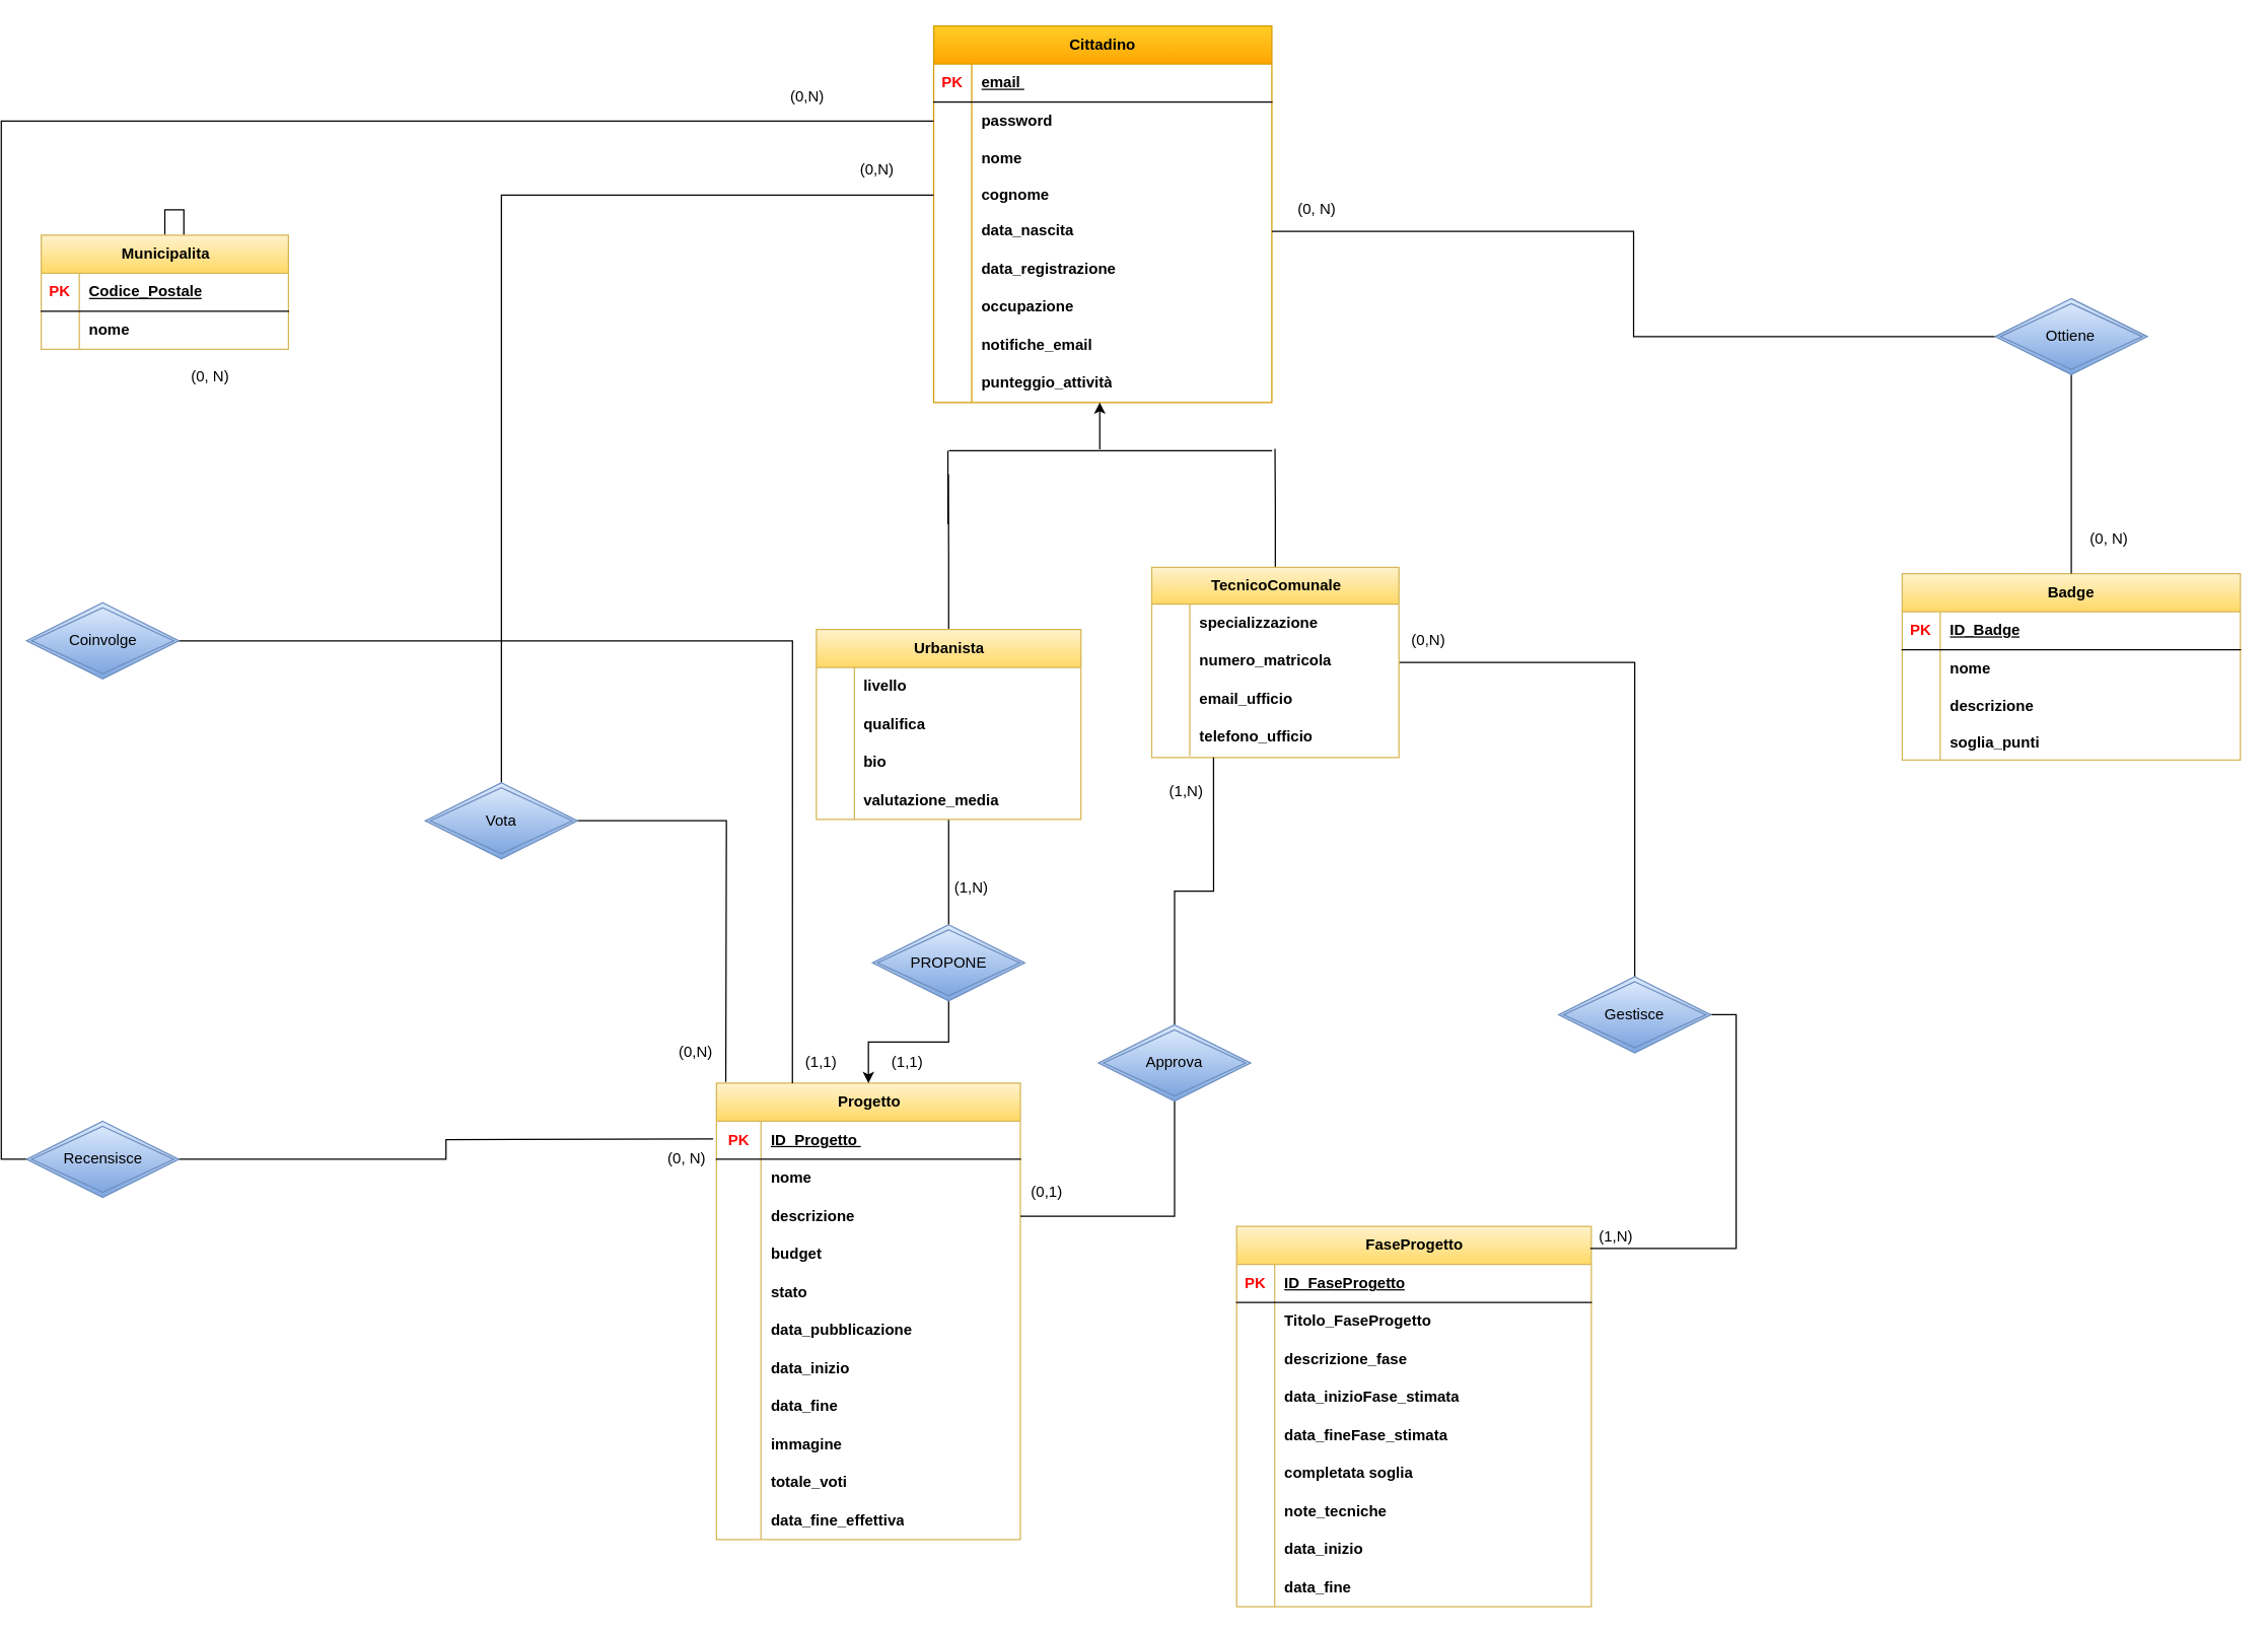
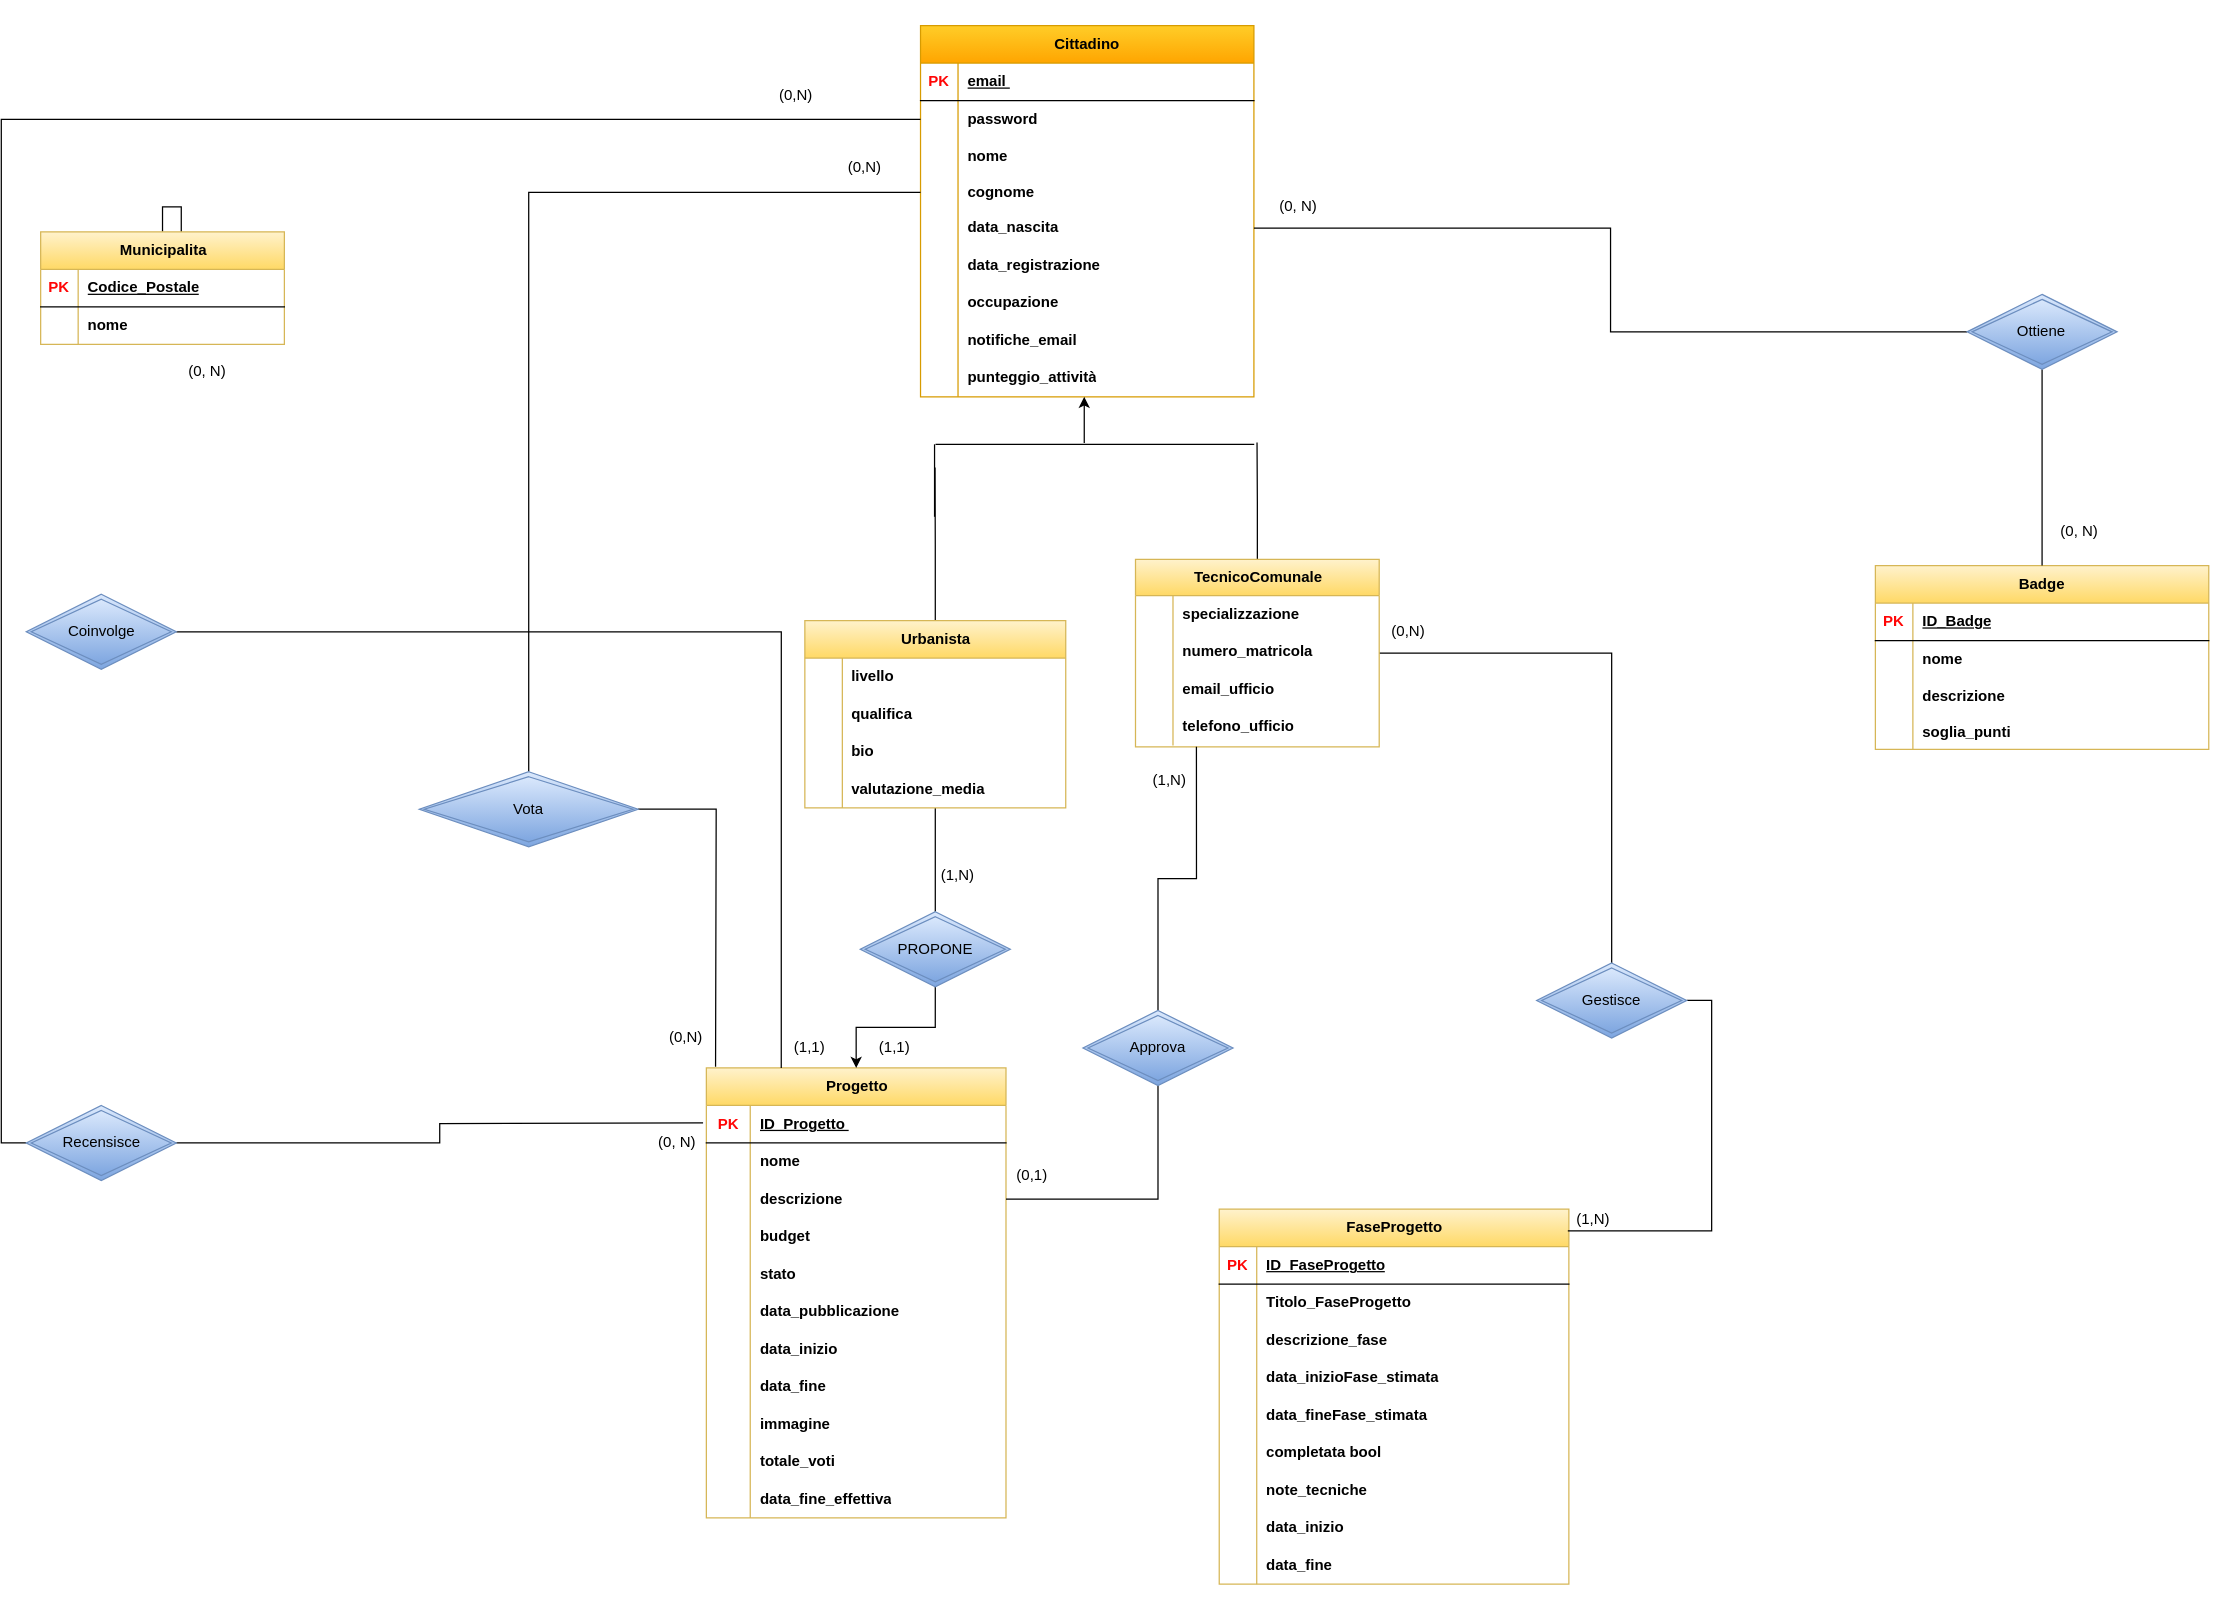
- <mxCell id="176" value="Vota" style="shape=rhombus;double=1;perimeter=rhombusPerimeter;whiteSpace=wrap;html=1;align=center;fillColor=#dae8fc;gradientColor=#7ea6e0;strokeColor=#6c8ebf;" parent="1" vertex="1"><mxGeometry x="335" y="617" width="120" height="60" as="geometry" /></mxCell>
+ <mxCell id="176" value="Vota" style="shape=rhombus;double=1;perimeter=rhombusPerimeter;whiteSpace=wrap;html=1;align=center;fillColor=#dae8fc;gradientColor=#7ea6e0;strokeColor=#6c8ebf;" parent="1" vertex="1"><mxGeometry x="335" y="617" width="175" height="60" as="geometry" /></mxCell>
- <mxCell id="121" value="&lt;b&gt;completata soglia&amp;nbsp;&lt;/b&gt;" style="shape=partialRectangle;connectable=0;fillColor=none;top=0;left=0;bottom=0;right=0;align=left;spacingLeft=6;overflow=hidden;whiteSpace=wrap;html=1;" parent="119" vertex="1"><mxGeometry x="30" width="249.75" height="30" as="geometry"><mxRectangle width="249.75" height="30" as="alternateBounds" /></mxGeometry></mxCell>
+ <mxCell id="121" value="&lt;b&gt;completata bool&amp;nbsp;&lt;/b&gt;" style="shape=partialRectangle;connectable=0;fillColor=none;top=0;left=0;bottom=0;right=0;align=left;spacingLeft=6;overflow=hidden;whiteSpace=wrap;html=1;" parent="119" vertex="1"><mxGeometry x="30" width="249.75" height="30" as="geometry"><mxRectangle width="249.75" height="30" as="alternateBounds" /></mxGeometry></mxCell>
